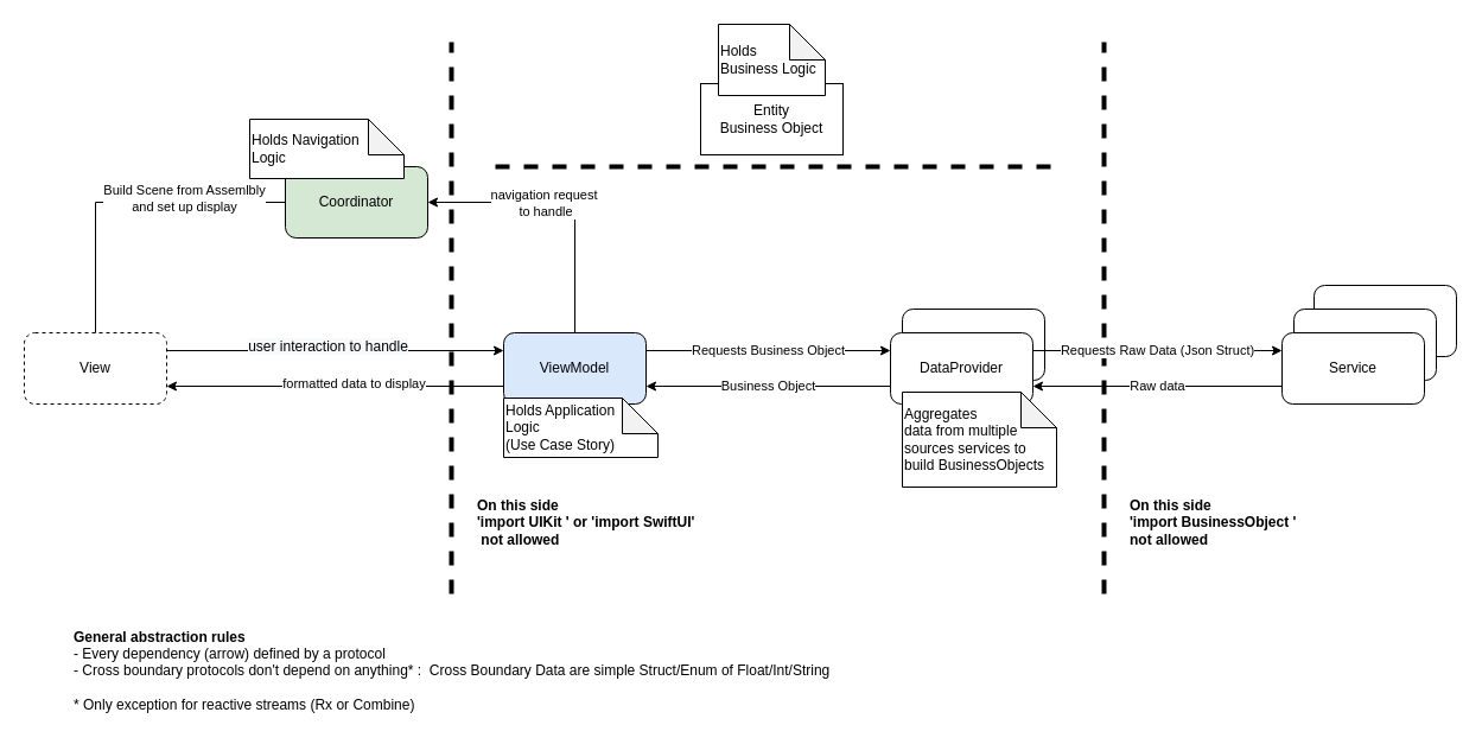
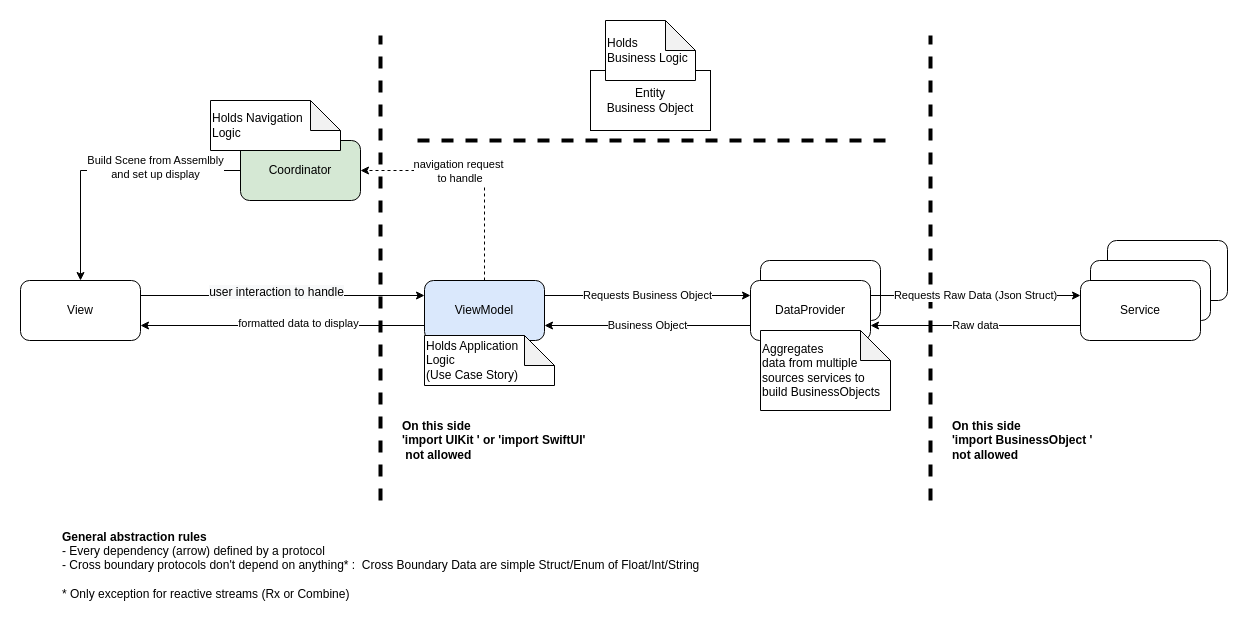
- <mxCell id="9" style="edgeStyle=orthogonalEdgeStyle;rounded=0;orthogonalLoop=1;jettySize=auto;html=1;exitX=0.5;exitY=0;exitDx=0;exitDy=0;entryX=1;entryY=0.5;entryDx=0;entryDy=0;" parent="1" source="12" target="15" edge="1"><mxGeometry relative="1" as="geometry" /></mxCell>
+ <mxCell id="9" style="edgeStyle=orthogonalEdgeStyle;rounded=0;orthogonalLoop=1;jettySize=auto;html=1;exitX=0.5;exitY=0;exitDx=0;exitDy=0;entryX=1;entryY=0.5;entryDx=0;entryDy=0;dashed=1;" parent="1" source="12" target="15" edge="1"><mxGeometry relative="1" as="geometry" /></mxCell>
- <mxCell id="13" style="edgeStyle=orthogonalEdgeStyle;rounded=0;orthogonalLoop=1;jettySize=auto;html=1;exitX=0;exitY=0.5;exitDx=0;exitDy=0;entryX=0.5;entryY=0;entryDx=0;entryDy=0;endArrow=none;" parent="1" source="15" target="6" edge="1"><mxGeometry relative="1" as="geometry" /></mxCell>
+ <mxCell id="13" style="edgeStyle=orthogonalEdgeStyle;rounded=0;orthogonalLoop=1;jettySize=auto;html=1;exitX=0;exitY=0.5;exitDx=0;exitDy=0;entryX=0.5;entryY=0;entryDx=0;entryDy=0;" parent="1" source="15" target="6" edge="1"><mxGeometry relative="1" as="geometry" /></mxCell>
- <mxCell id="6" value="View" style="rounded=1;whiteSpace=wrap;html=1;dashed=1;" parent="1" vertex="1"><mxGeometry x="20" y="280" width="120" height="60" as="geometry" /></mxCell>
+ <mxCell id="6" value="View" style="rounded=1;whiteSpace=wrap;html=1;" parent="1" vertex="1"><mxGeometry x="20" y="280" width="120" height="60" as="geometry" /></mxCell>
